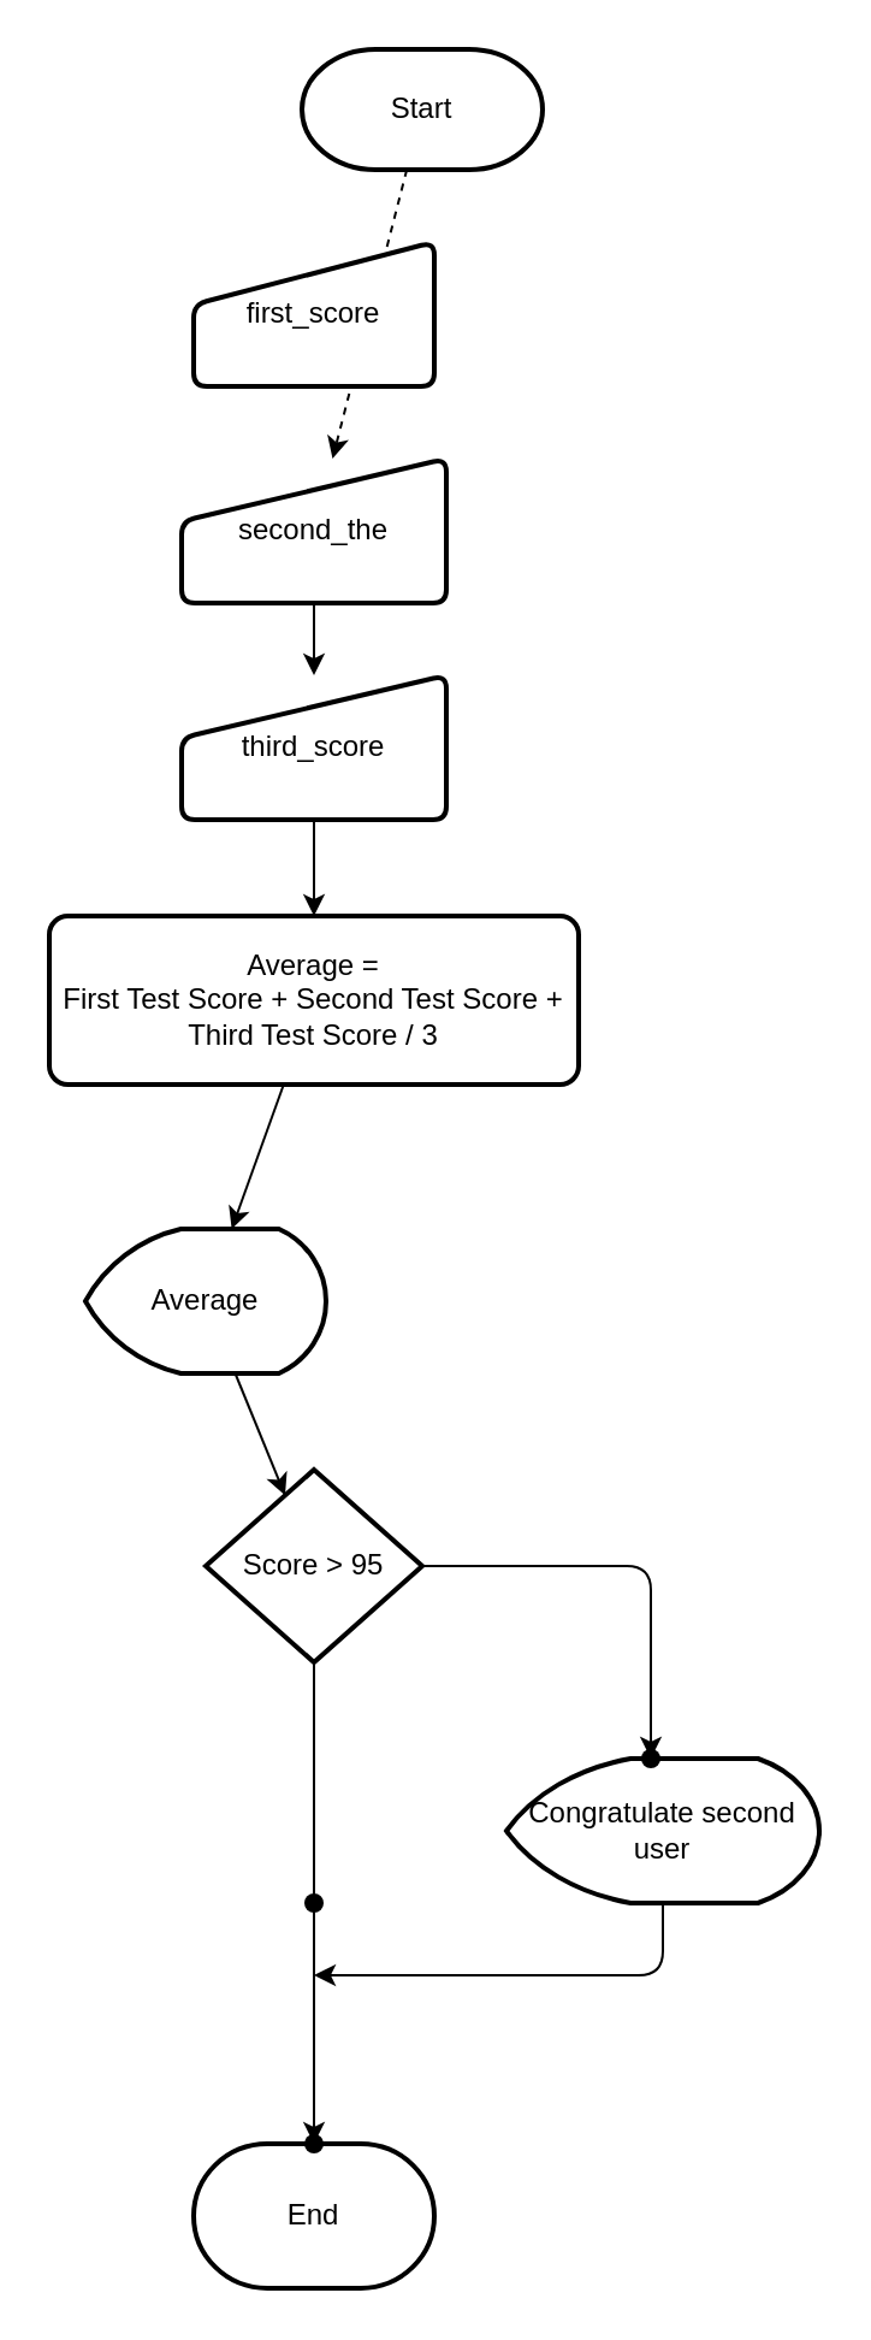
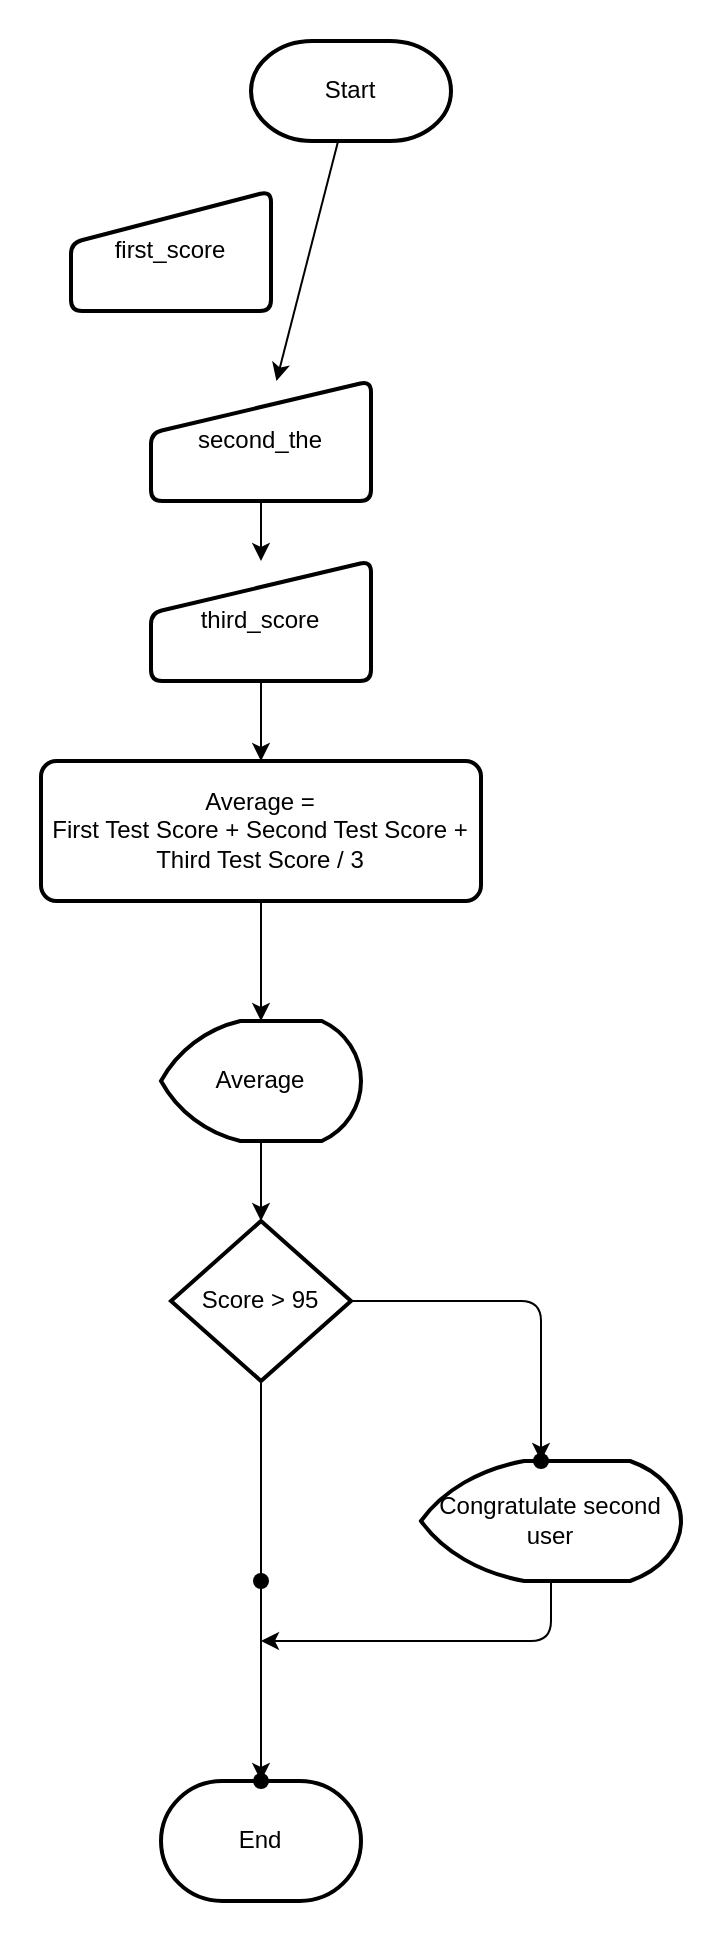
- <mxCell id="2" value="" style="edgeStyle=none;html=1;dashed=1;" edge="1" parent="1" source="3" target="6"><mxGeometry relative="1" as="geometry" /></mxCell>
+ <mxCell id="2" value="" style="edgeStyle=none;html=1;" edge="1" parent="1" source="3" target="6"><mxGeometry relative="1" as="geometry" /></mxCell>
- <mxCell id="4" value="first_score" style="html=1;strokeWidth=2;shape=manualInput;whiteSpace=wrap;rounded=1;size=26;arcSize=11;" vertex="1" parent="1"><mxGeometry x="80" y="100" width="100" height="60" as="geometry" /></mxCell>
+ <mxCell id="4" value="first_score" style="html=1;strokeWidth=2;shape=manualInput;whiteSpace=wrap;rounded=1;size=26;arcSize=11;" vertex="1" parent="1"><mxGeometry x="35" y="95" width="100" height="60" as="geometry" /></mxCell>
- <mxCell id="12" value="Average" style="strokeWidth=2;html=1;shape=mxgraph.flowchart.display;whiteSpace=wrap;" vertex="1" parent="1"><mxGeometry x="35" y="510" width="100" height="60" as="geometry" /></mxCell>
+ <mxCell id="12" value="Average" style="strokeWidth=2;html=1;shape=mxgraph.flowchart.display;whiteSpace=wrap;" vertex="1" parent="1"><mxGeometry x="80" y="510" width="100" height="60" as="geometry" /></mxCell>
